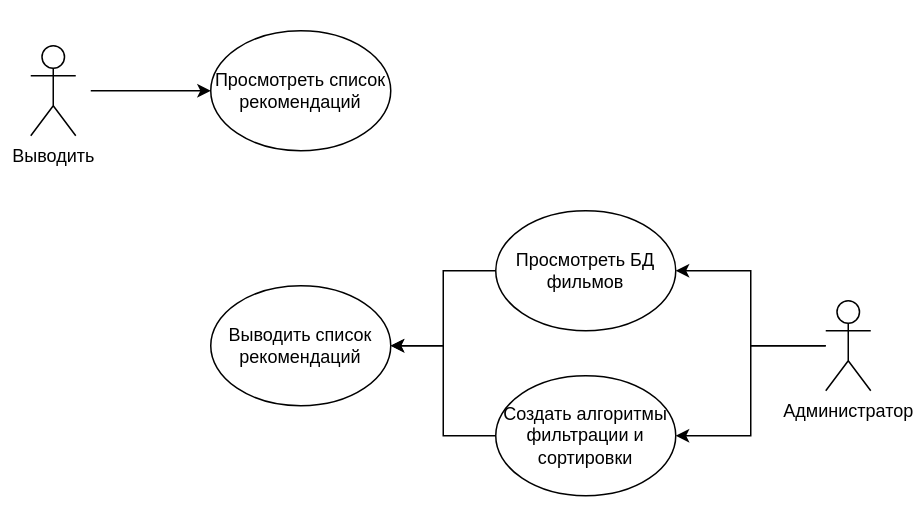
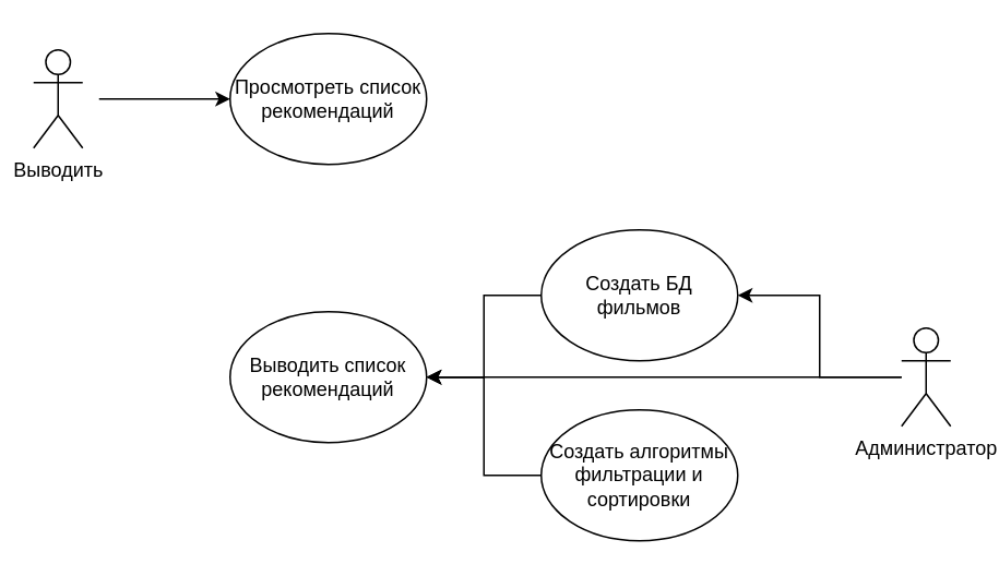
- <mxCell id="6" value="Просмотреть БД фильмов" style="ellipse;whiteSpace=wrap;html=1;" vertex="1" parent="1"><mxGeometry x="330" y="140" width="120" height="80" as="geometry" /></mxCell>
+ <mxCell id="6" value="Создать БД фильмов" style="ellipse;whiteSpace=wrap;html=1;" vertex="1" parent="1"><mxGeometry x="330" y="140" width="120" height="80" as="geometry" /></mxCell>
- <mxCell id="10" style="edgeStyle=orthogonalEdgeStyle;rounded=0;orthogonalLoop=1;jettySize=auto;html=1;entryX=1;entryY=0.5;entryDx=0;entryDy=0;" edge="1" parent="1" source="11" target="8"><mxGeometry relative="1" as="geometry" /></mxCell>
+ <mxCell id="10" style="edgeStyle=orthogonalEdgeStyle;rounded=0;orthogonalLoop=1;jettySize=auto;html=1;" edge="1" parent="1" source="11" target="4"><mxGeometry relative="1" as="geometry" /></mxCell>
